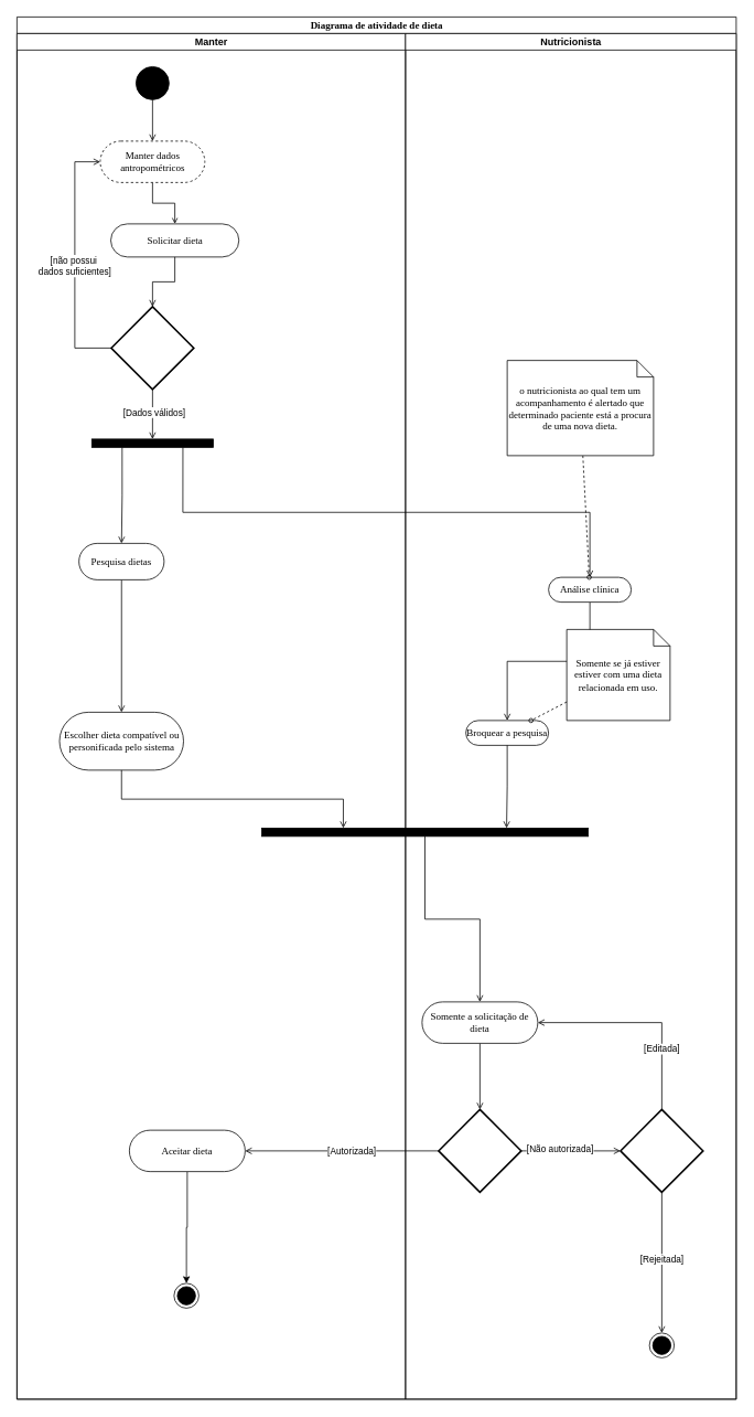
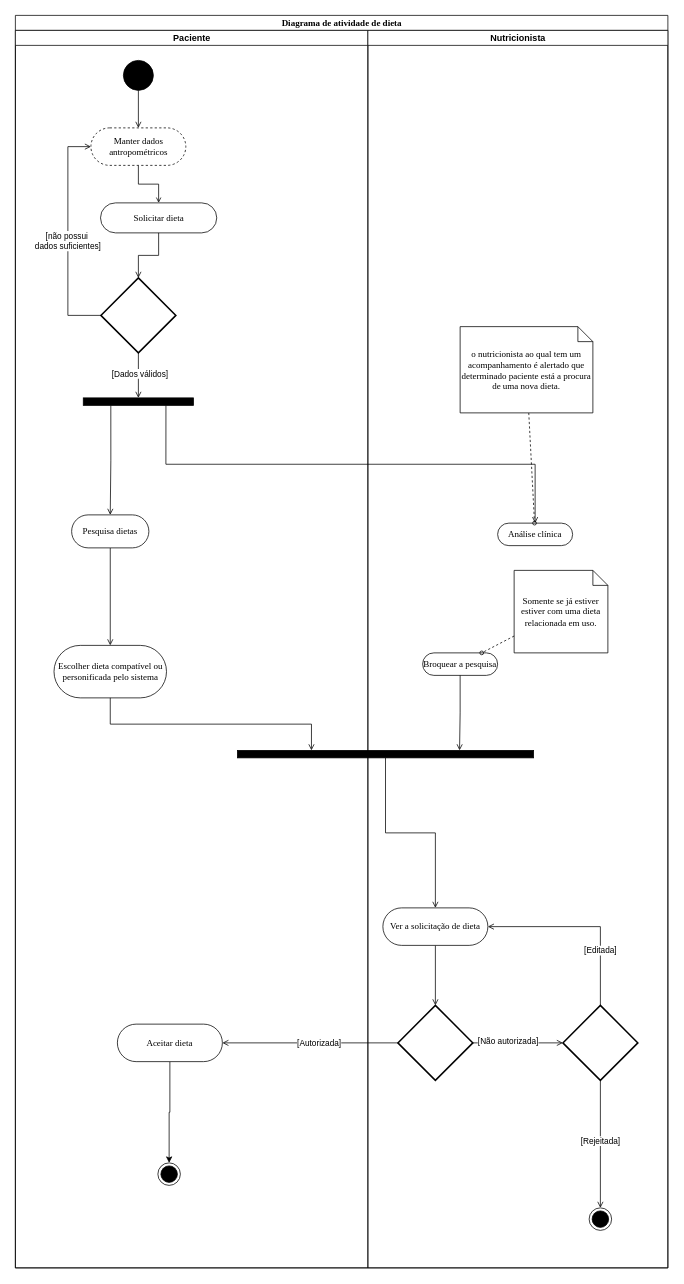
- <mxCell id="3" value="Manter" style="swimlane;html=1;startSize=20;" parent="2" vertex="1"><mxGeometry y="20" width="470" height="1650" as="geometry" /></mxCell>
+ <mxCell id="3" value="Paciente" style="swimlane;html=1;startSize=20;" parent="2" vertex="1"><mxGeometry y="20" width="470" height="1650" as="geometry" /></mxCell>
- <mxCell id="18" value="Pesquisa dietas" style="rounded=1;whiteSpace=wrap;html=1;shadow=0;comic=0;labelBackgroundColor=none;strokeWidth=1;fontFamily=Verdana;fontSize=12;align=center;arcSize=50;" parent="3" vertex="1"><mxGeometry x="75" y="616" width="103" height="44" as="geometry" /></mxCell>
+ <mxCell id="18" value="Pesquisa dietas" style="rounded=1;whiteSpace=wrap;html=1;shadow=0;comic=0;labelBackgroundColor=none;strokeWidth=1;fontFamily=Verdana;fontSize=12;align=center;arcSize=50;" parent="3" vertex="1"><mxGeometry x="75" y="646" width="103" height="44" as="geometry" /></mxCell>
- <mxCell id="26" style="edgeStyle=orthogonalEdgeStyle;rounded=0;orthogonalLoop=1;jettySize=auto;html=1;endArrow=open;endFill=0;" parent="25" source="27" target="30" edge="1"><mxGeometry relative="1" as="geometry" /></mxCell>
- <mxCell id="37" value="Somente a solicitação de dieta" style="rounded=1;whiteSpace=wrap;html=1;shadow=0;comic=0;labelBackgroundColor=none;strokeWidth=1;fontFamily=Verdana;fontSize=12;align=center;arcSize=50;" parent="25" vertex="1"><mxGeometry x="20" y="1170" width="140" height="50" as="geometry" /></mxCell>
+ <mxCell id="37" value="Ver a solicitação de dieta" style="rounded=1;whiteSpace=wrap;html=1;shadow=0;comic=0;labelBackgroundColor=none;strokeWidth=1;fontFamily=Verdana;fontSize=12;align=center;arcSize=50;" parent="25" vertex="1"><mxGeometry x="20" y="1170" width="140" height="50" as="geometry" /></mxCell>
